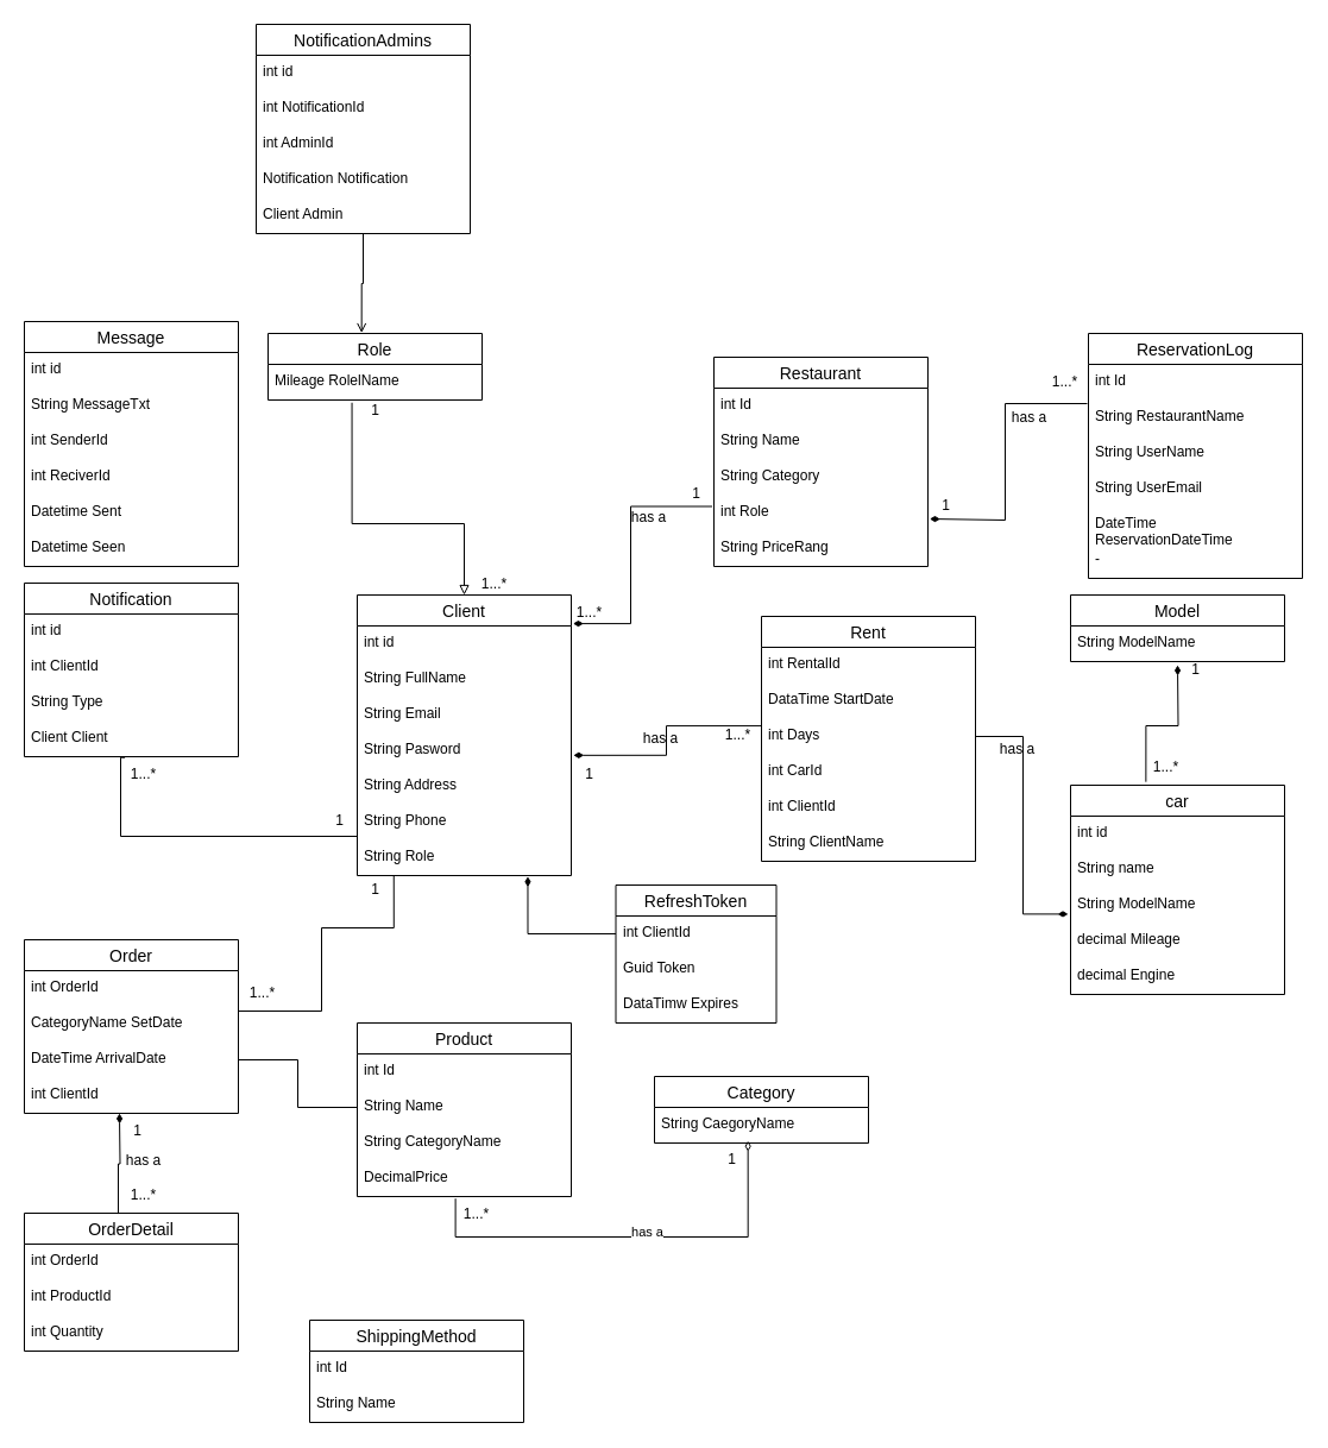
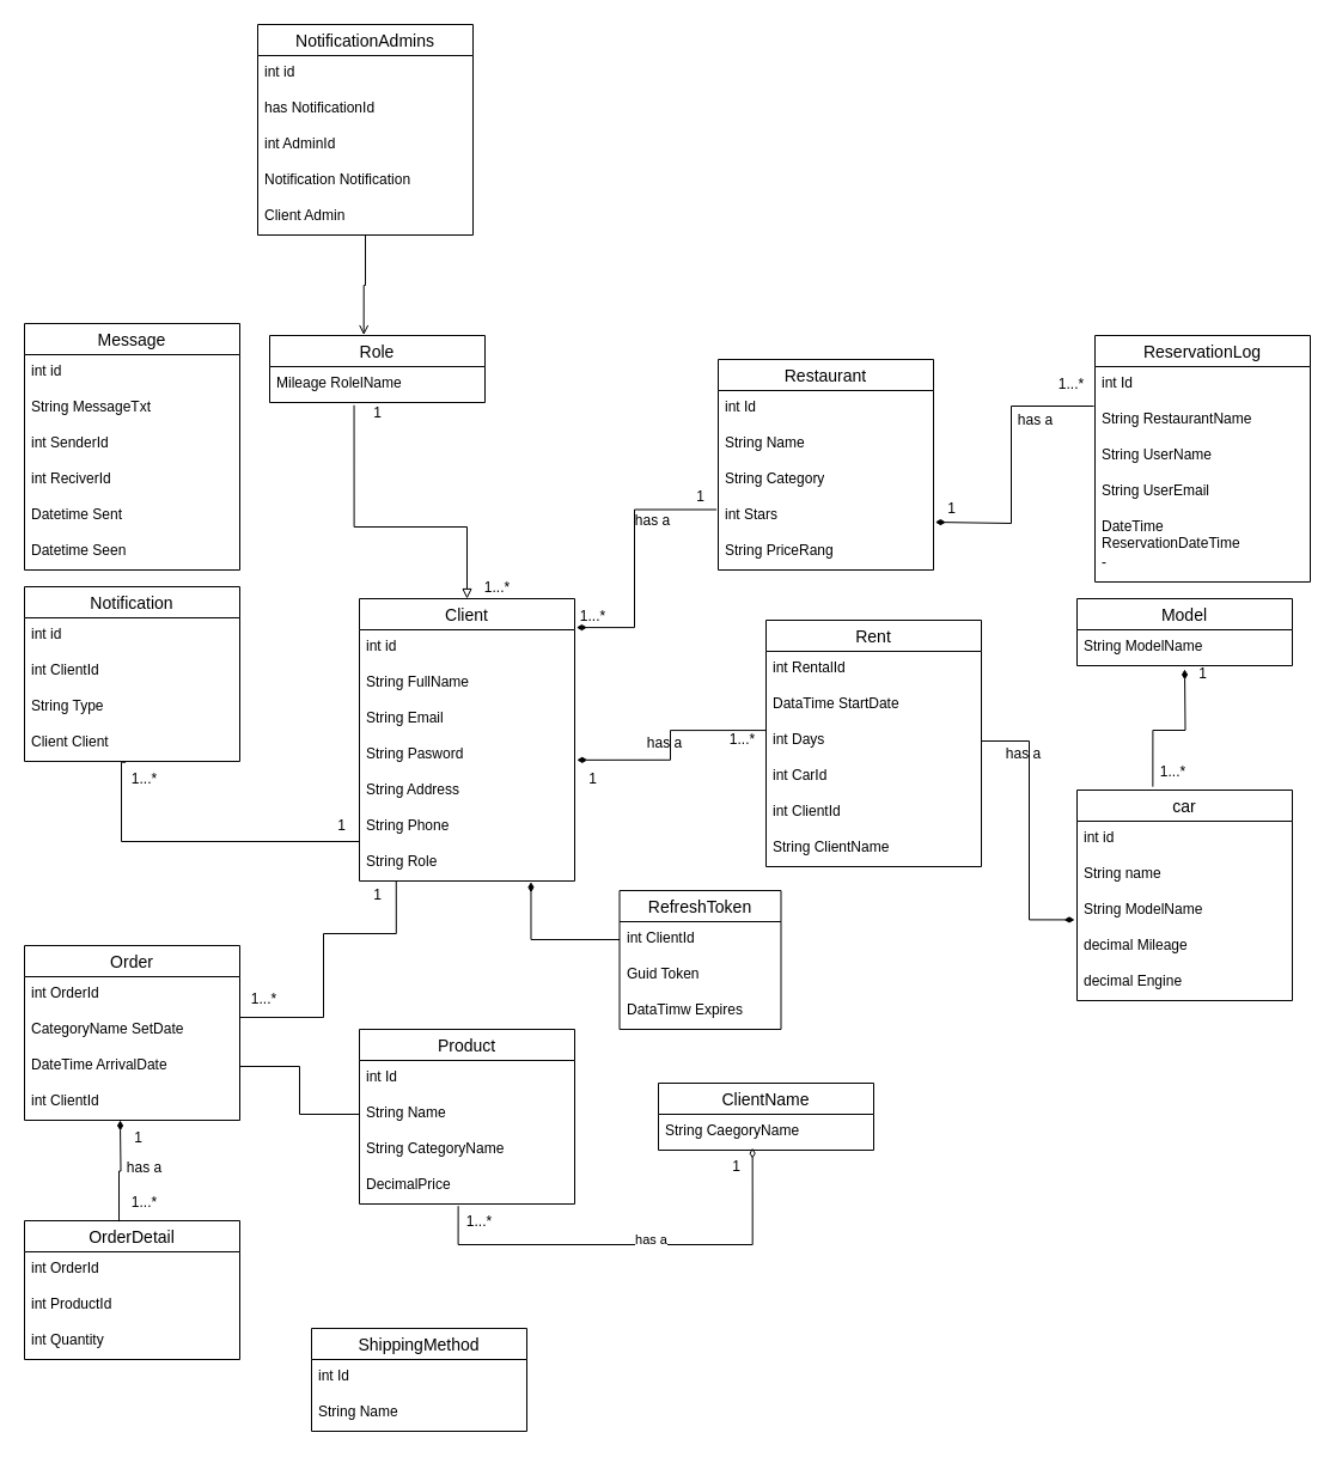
- <mxCell id="34" value="int NotificationId" style="text;strokeColor=none;fillColor=none;spacingLeft=4;spacingRight=4;overflow=hidden;rotatable=0;points=[[0,0.5],[1,0.5]];portConstraint=eastwest;fontSize=12;whiteSpace=wrap;html=1;" parent="32" vertex="1"><mxGeometry y="56" width="180" height="30" as="geometry" /></mxCell>
+ <mxCell id="34" value="has NotificationId" style="text;strokeColor=none;fillColor=none;spacingLeft=4;spacingRight=4;overflow=hidden;rotatable=0;points=[[0,0.5],[1,0.5]];portConstraint=eastwest;fontSize=12;whiteSpace=wrap;html=1;" parent="32" vertex="1"><mxGeometry y="56" width="180" height="30" as="geometry" /></mxCell>
- <mxCell id="74" value="int Role" style="text;strokeColor=none;fillColor=none;spacingLeft=4;spacingRight=4;overflow=hidden;rotatable=0;points=[[0,0.5],[1,0.5]];portConstraint=eastwest;fontSize=12;whiteSpace=wrap;html=1;" parent="70" vertex="1"><mxGeometry y="116" width="180" height="30" as="geometry" /></mxCell>
+ <mxCell id="74" value="int Stars" style="text;strokeColor=none;fillColor=none;spacingLeft=4;spacingRight=4;overflow=hidden;rotatable=0;points=[[0,0.5],[1,0.5]];portConstraint=eastwest;fontSize=12;whiteSpace=wrap;html=1;" parent="70" vertex="1"><mxGeometry y="116" width="180" height="30" as="geometry" /></mxCell>
- <mxCell id="8" value="Category" style="swimlane;fontStyle=0;childLayout=stackLayout;horizontal=1;startSize=26;horizontalStack=0;resizeParent=1;resizeParentMax=0;resizeLast=0;collapsible=1;marginBottom=0;align=center;fontSize=14;direction=east;absoluteArcSize=0;" parent="1" vertex="1"><mxGeometry x="550" y="905" width="180" height="56" as="geometry"><mxRectangle x="80" y="40" width="60" height="30" as="alternateBounds" /></mxGeometry></mxCell>
+ <mxCell id="8" value="ClientName" style="swimlane;fontStyle=0;childLayout=stackLayout;horizontal=1;startSize=26;horizontalStack=0;resizeParent=1;resizeParentMax=0;resizeLast=0;collapsible=1;marginBottom=0;align=center;fontSize=14;direction=east;absoluteArcSize=0;" parent="1" vertex="1"><mxGeometry x="550" y="905" width="180" height="56" as="geometry"><mxRectangle x="80" y="40" width="60" height="30" as="alternateBounds" /></mxGeometry></mxCell>
